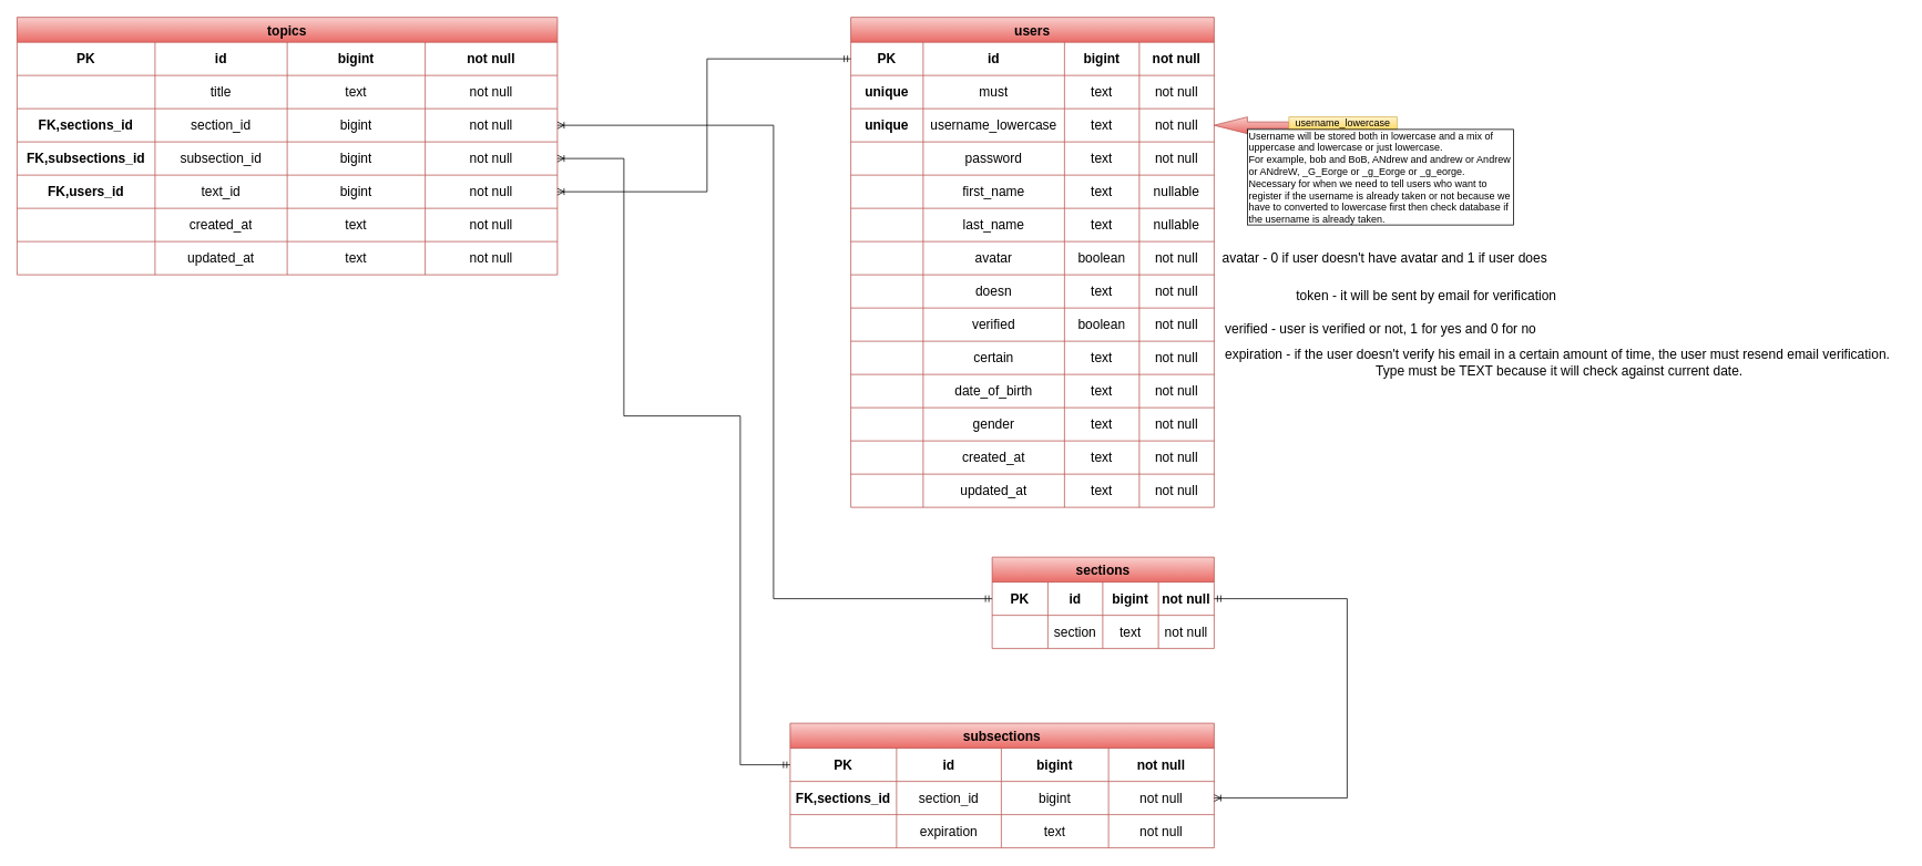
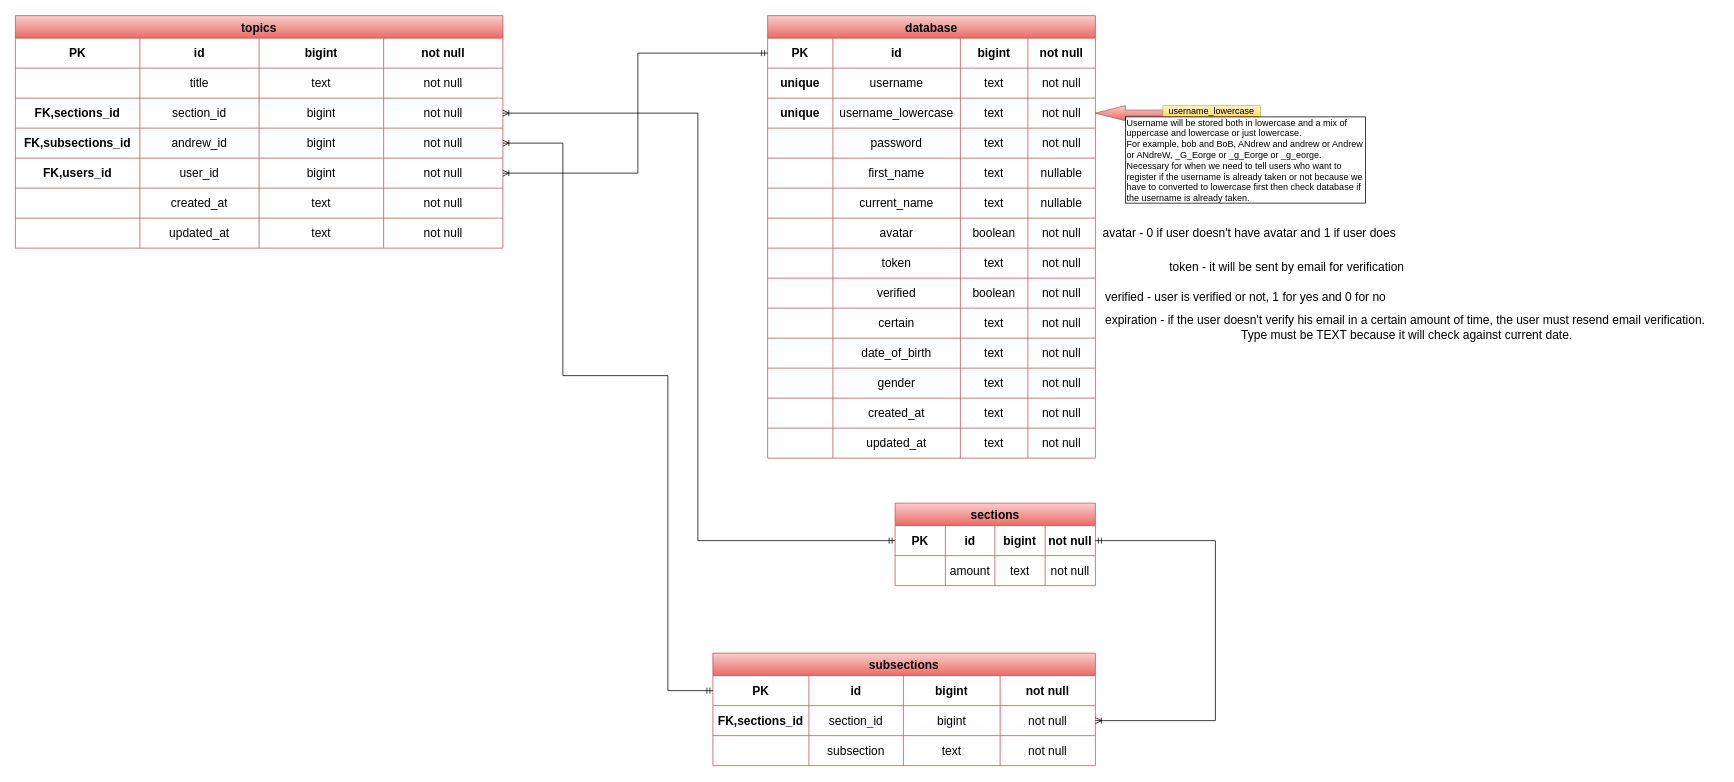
- <mxCell id="68" value="users" style="shape=table;startSize=30;container=1;collapsible=0;childLayout=tableLayout;strokeColor=#b85450;fontSize=16;fillColor=#f8cecc;gradientColor=#ea6b66;fontStyle=1" vertex="1" parent="1"><mxGeometry x="1023" y="20" width="437" height="590" as="geometry" /></mxCell>
+ <mxCell id="68" value="database" style="shape=table;startSize=30;container=1;collapsible=0;childLayout=tableLayout;strokeColor=#b85450;fontSize=16;fillColor=#f8cecc;gradientColor=#ea6b66;fontStyle=1" vertex="1" parent="1"><mxGeometry x="1023" y="20" width="437" height="590" as="geometry" /></mxCell>
- <mxCell id="76" value="must" style="shape=partialRectangle;html=1;whiteSpace=wrap;connectable=0;strokeColor=inherit;overflow=hidden;fillColor=none;top=0;left=0;bottom=0;right=0;pointerEvents=1;fontSize=16;" vertex="1" parent="74"><mxGeometry x="87" width="170" height="40" as="geometry"><mxRectangle width="170" height="40" as="alternateBounds" /></mxGeometry></mxCell>
+ <mxCell id="76" value="username" style="shape=partialRectangle;html=1;whiteSpace=wrap;connectable=0;strokeColor=inherit;overflow=hidden;fillColor=none;top=0;left=0;bottom=0;right=0;pointerEvents=1;fontSize=16;" vertex="1" parent="74"><mxGeometry x="87" width="170" height="40" as="geometry"><mxRectangle width="170" height="40" as="alternateBounds" /></mxGeometry></mxCell>
- <mxCell id="20" value="subsection_id" style="shape=partialRectangle;html=1;whiteSpace=wrap;connectable=0;strokeColor=inherit;overflow=hidden;fillColor=none;top=0;left=0;bottom=0;right=0;pointerEvents=1;fontSize=16;" parent="18" vertex="1"><mxGeometry x="166" width="159" height="40" as="geometry"><mxRectangle width="159" height="40" as="alternateBounds" /></mxGeometry></mxCell>
+ <mxCell id="20" value="andrew_id" style="shape=partialRectangle;html=1;whiteSpace=wrap;connectable=0;strokeColor=inherit;overflow=hidden;fillColor=none;top=0;left=0;bottom=0;right=0;pointerEvents=1;fontSize=16;" parent="18" vertex="1"><mxGeometry x="166" width="159" height="40" as="geometry"><mxRectangle width="159" height="40" as="alternateBounds" /></mxGeometry></mxCell>
- <mxCell id="25" value="text_id" style="shape=partialRectangle;html=1;whiteSpace=wrap;connectable=0;strokeColor=inherit;overflow=hidden;fillColor=none;top=0;left=0;bottom=0;right=0;pointerEvents=1;fontSize=16;" parent="23" vertex="1"><mxGeometry x="166" width="159" height="40" as="geometry"><mxRectangle width="159" height="40" as="alternateBounds" /></mxGeometry></mxCell>
+ <mxCell id="25" value="user_id" style="shape=partialRectangle;html=1;whiteSpace=wrap;connectable=0;strokeColor=inherit;overflow=hidden;fillColor=none;top=0;left=0;bottom=0;right=0;pointerEvents=1;fontSize=16;" parent="23" vertex="1"><mxGeometry x="166" width="159" height="40" as="geometry"><mxRectangle width="159" height="40" as="alternateBounds" /></mxGeometry></mxCell>
- <mxCell id="96" value="last_name" style="shape=partialRectangle;html=1;whiteSpace=wrap;connectable=0;strokeColor=inherit;overflow=hidden;fillColor=none;top=0;left=0;bottom=0;right=0;pointerEvents=1;fontSize=16;" vertex="1" parent="94"><mxGeometry x="87" width="170" height="40" as="geometry"><mxRectangle width="170" height="40" as="alternateBounds" /></mxGeometry></mxCell>
+ <mxCell id="96" value="current_name" style="shape=partialRectangle;html=1;whiteSpace=wrap;connectable=0;strokeColor=inherit;overflow=hidden;fillColor=none;top=0;left=0;bottom=0;right=0;pointerEvents=1;fontSize=16;" vertex="1" parent="94"><mxGeometry x="87" width="170" height="40" as="geometry"><mxRectangle width="170" height="40" as="alternateBounds" /></mxGeometry></mxCell>
- <mxCell id="106" value="doesn" style="shape=partialRectangle;html=1;whiteSpace=wrap;connectable=0;strokeColor=inherit;overflow=hidden;fillColor=none;top=0;left=0;bottom=0;right=0;pointerEvents=1;fontSize=16;" vertex="1" parent="104"><mxGeometry x="87" width="170" height="40" as="geometry"><mxRectangle width="170" height="40" as="alternateBounds" /></mxGeometry></mxCell>
+ <mxCell id="106" value="token" style="shape=partialRectangle;html=1;whiteSpace=wrap;connectable=0;strokeColor=inherit;overflow=hidden;fillColor=none;top=0;left=0;bottom=0;right=0;pointerEvents=1;fontSize=16;" vertex="1" parent="104"><mxGeometry x="87" width="170" height="40" as="geometry"><mxRectangle width="170" height="40" as="alternateBounds" /></mxGeometry></mxCell>
- <mxCell id="46" value="section" style="shape=partialRectangle;html=1;whiteSpace=wrap;connectable=0;strokeColor=inherit;overflow=hidden;fillColor=none;top=0;left=0;bottom=0;right=0;pointerEvents=1;fontSize=16;" vertex="1" parent="44"><mxGeometry x="67" width="66" height="40" as="geometry"><mxRectangle width="66" height="40" as="alternateBounds" /></mxGeometry></mxCell>
+ <mxCell id="46" value="amount" style="shape=partialRectangle;html=1;whiteSpace=wrap;connectable=0;strokeColor=inherit;overflow=hidden;fillColor=none;top=0;left=0;bottom=0;right=0;pointerEvents=1;fontSize=16;" vertex="1" parent="44"><mxGeometry x="67" width="66" height="40" as="geometry"><mxRectangle width="66" height="40" as="alternateBounds" /></mxGeometry></mxCell>
- <mxCell id="63" value="expiration" style="shape=partialRectangle;html=1;whiteSpace=wrap;connectable=0;strokeColor=inherit;overflow=hidden;fillColor=none;top=0;left=0;bottom=0;right=0;pointerEvents=1;fontSize=16;" vertex="1" parent="61"><mxGeometry x="128" width="126" height="40" as="geometry"><mxRectangle width="126" height="40" as="alternateBounds" /></mxGeometry></mxCell>
+ <mxCell id="63" value="subsection" style="shape=partialRectangle;html=1;whiteSpace=wrap;connectable=0;strokeColor=inherit;overflow=hidden;fillColor=none;top=0;left=0;bottom=0;right=0;pointerEvents=1;fontSize=16;" vertex="1" parent="61"><mxGeometry x="128" width="126" height="40" as="geometry"><mxRectangle width="126" height="40" as="alternateBounds" /></mxGeometry></mxCell>
